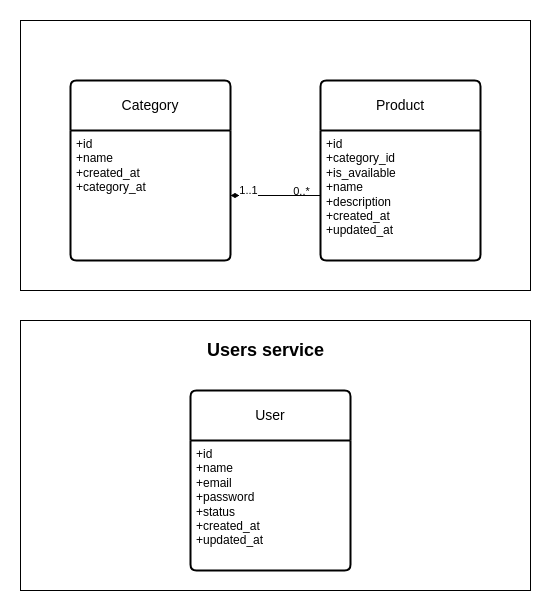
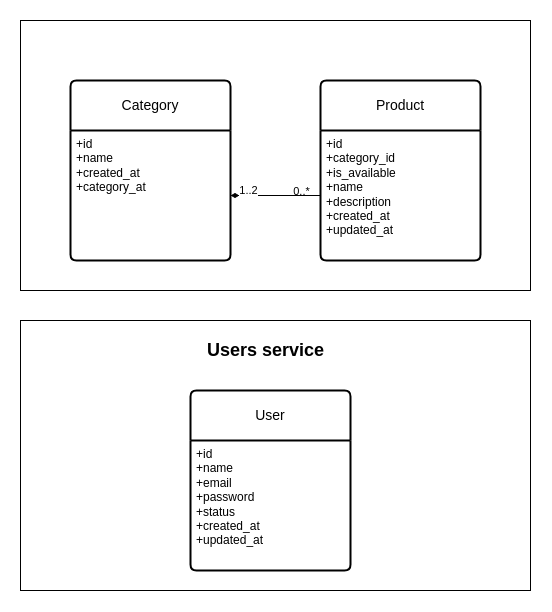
- <mxCell id="10" value="1..1" style="edgeLabel;html=1;align=center;verticalAlign=middle;resizable=0;points=[];" parent="1" vertex="1" connectable="0"><mxGeometry x="259.996" y="190" as="geometry"><mxPoint x="-12" y="-1" as="offset" /></mxGeometry></mxCell>
+ <mxCell id="10" value="1..2" style="edgeLabel;html=1;align=center;verticalAlign=middle;resizable=0;points=[];" parent="1" vertex="1" connectable="0"><mxGeometry x="259.996" y="190" as="geometry"><mxPoint x="-12" y="-1" as="offset" /></mxGeometry></mxCell>
